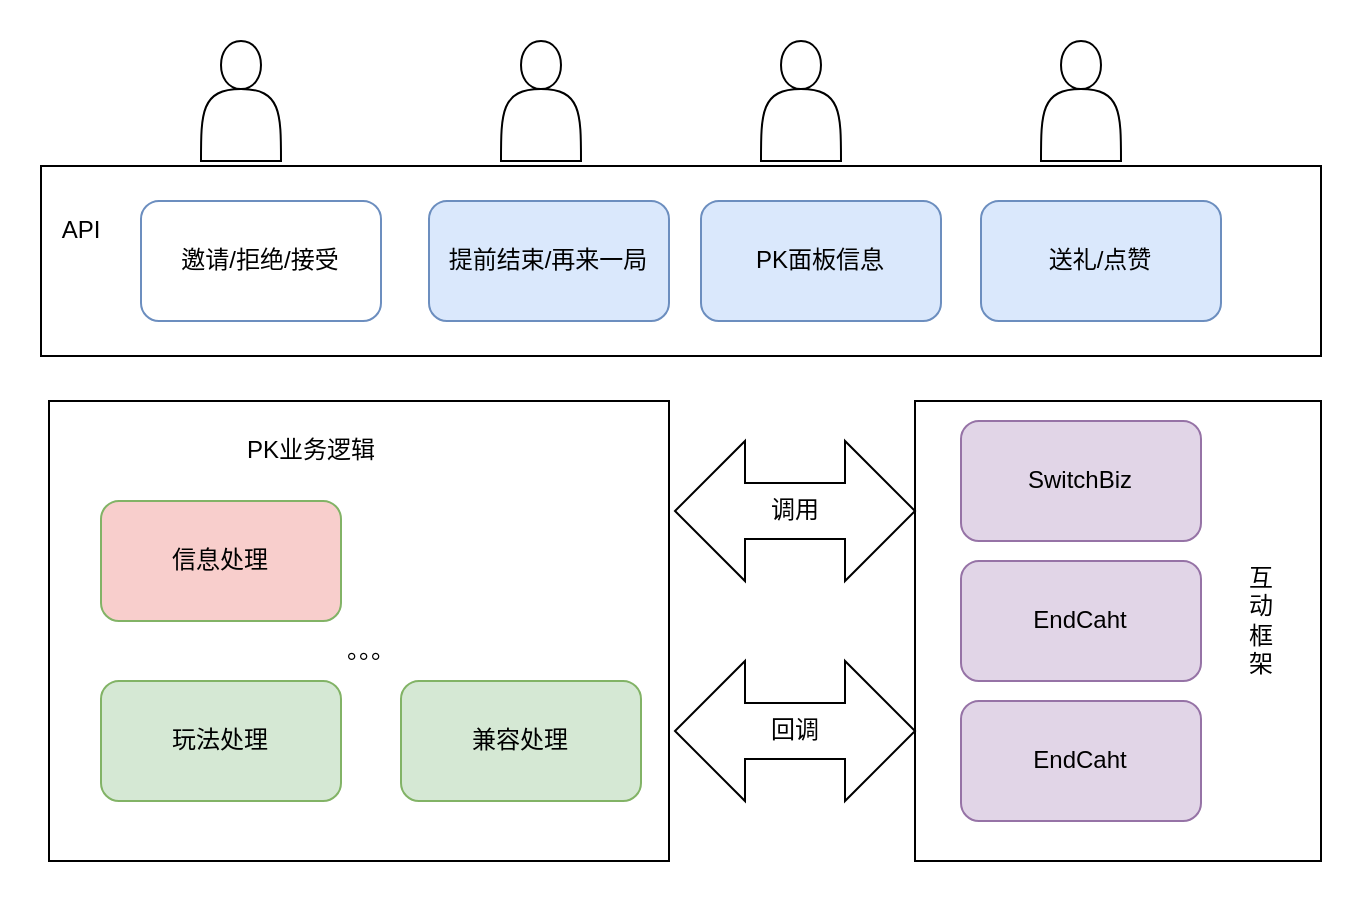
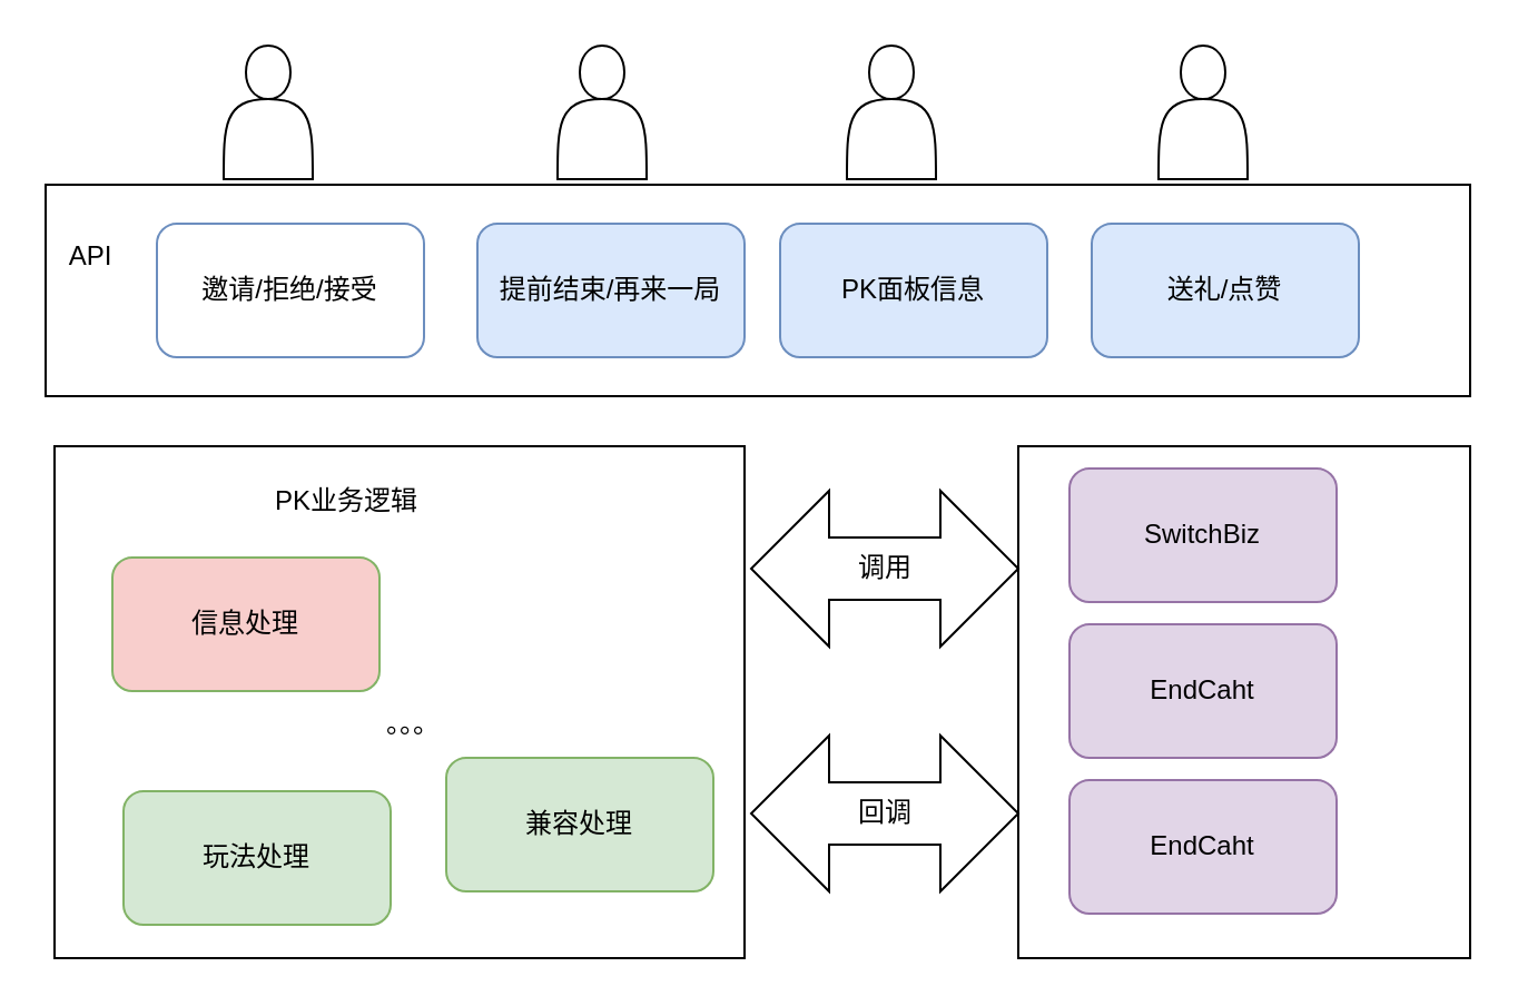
- <mxCell id="22" value="互&lt;br&gt;动&lt;br&gt;框&lt;br&gt;架" style="text;html=1;align=center;verticalAlign=middle;resizable=0;points=[];autosize=1;strokeColor=none;fillColor=none;" vertex="1" parent="1"><mxGeometry x="610" y="275" width="40" height="70" as="geometry" /></mxCell>
- <mxCell id="16" value="玩法处理" style="rounded=1;whiteSpace=wrap;html=1;fillColor=#d5e8d4;strokeColor=#82b366;" vertex="1" parent="1"><mxGeometry x="50" y="340" width="120" height="60" as="geometry" /></mxCell>
+ <mxCell id="16" value="玩法处理" style="rounded=1;whiteSpace=wrap;html=1;fillColor=#d5e8d4;strokeColor=#82b366;" vertex="1" parent="1"><mxGeometry x="55" y="355" width="120" height="60" as="geometry" /></mxCell>
